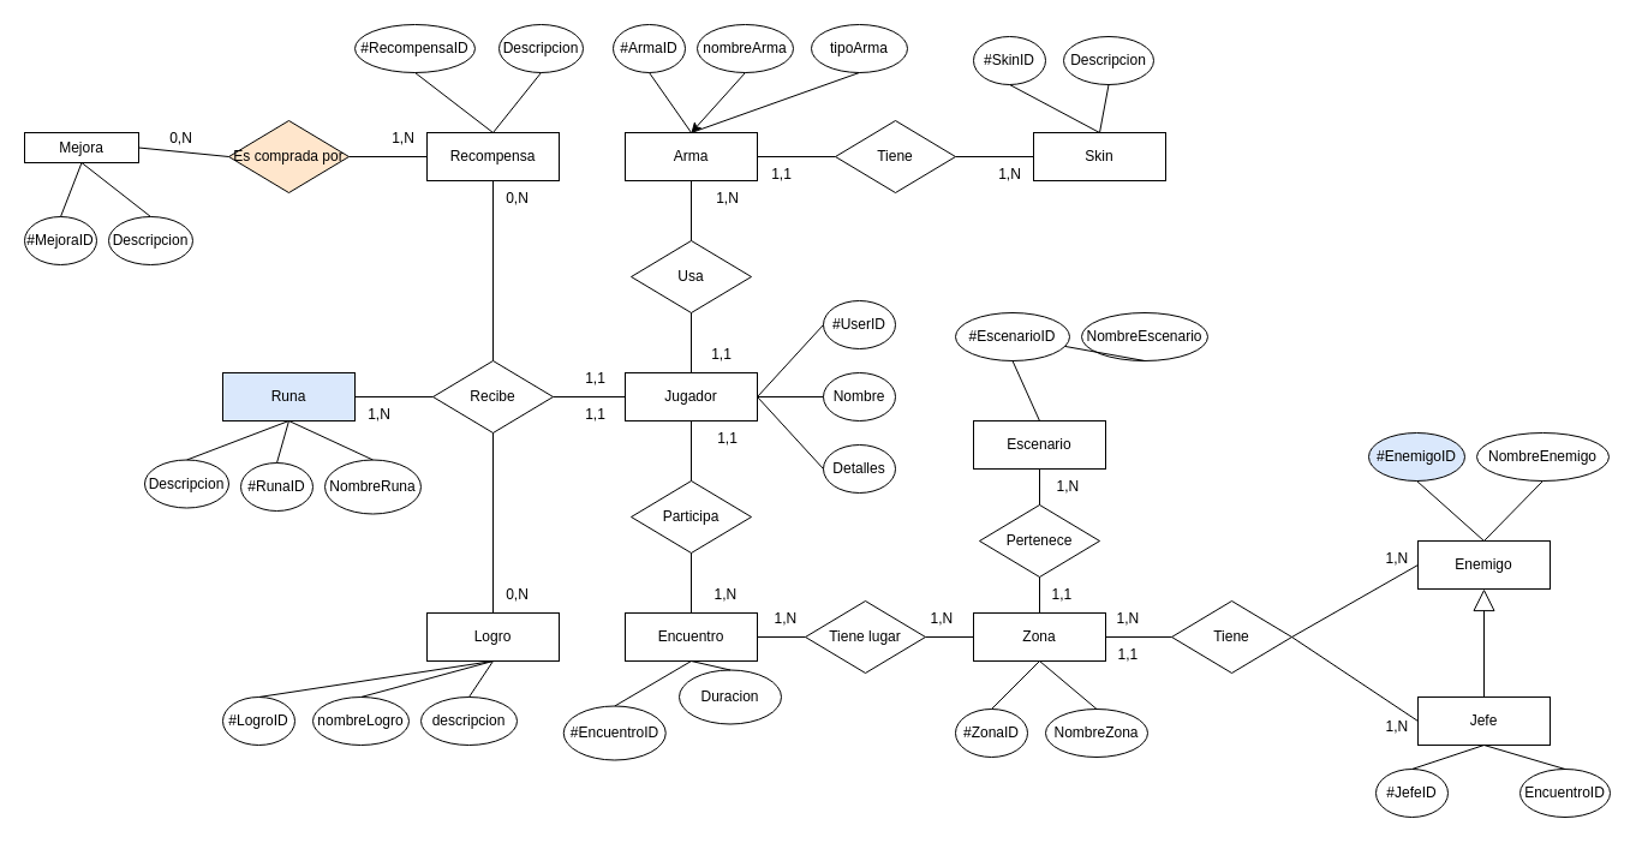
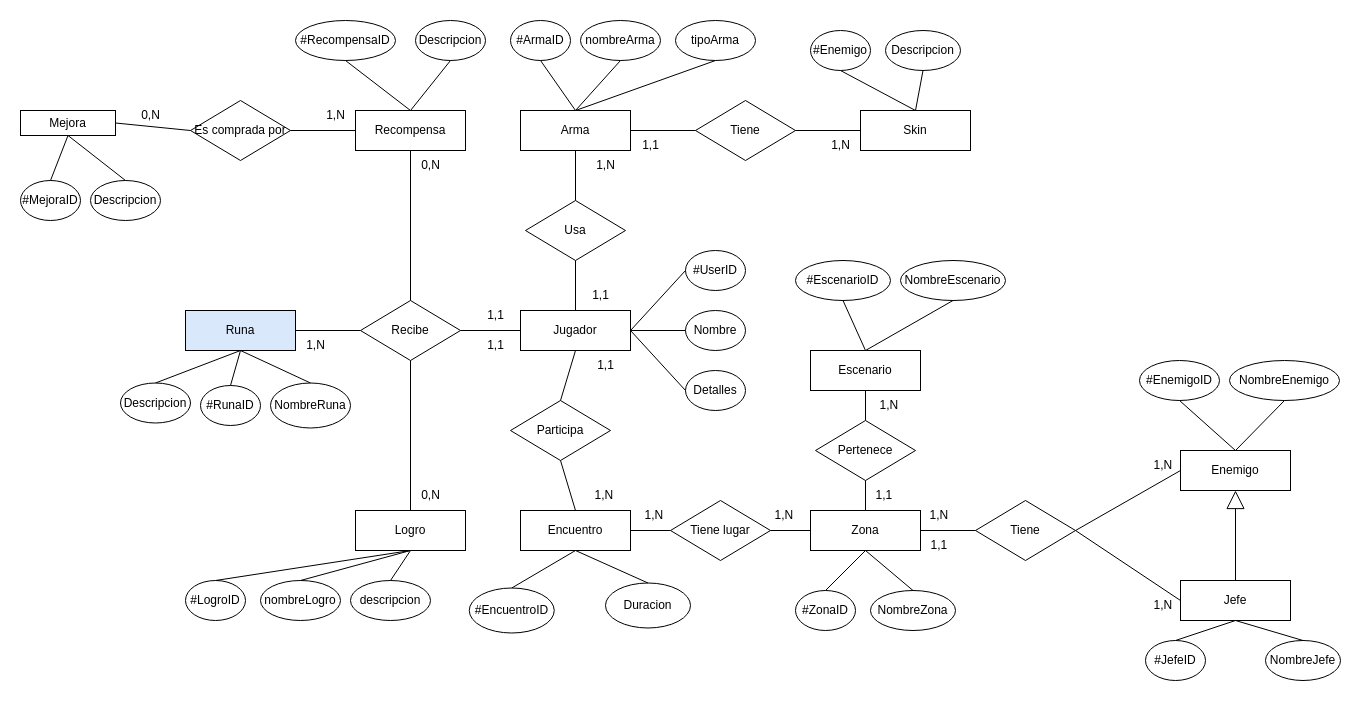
- <mxCell id="76" value="#SkinID" style="ellipse;whiteSpace=wrap;html=1;" parent="1" vertex="1"><mxGeometry x="810" y="30" width="60" height="40" as="geometry" /></mxCell>
+ <mxCell id="76" value="#Enemigo" style="ellipse;whiteSpace=wrap;html=1;" parent="1" vertex="1"><mxGeometry x="810" y="30" width="60" height="40" as="geometry" /></mxCell>
- <mxCell id="102" value="" style="endArrow=classic;html=1;rounded=0;exitX=0.5;exitY=1;exitDx=0;exitDy=0;entryX=0.5;entryY=0;entryDx=0;entryDy=0;" edge="1" parent="1" source="101" target="5"><mxGeometry width="50" height="50" relative="1" as="geometry"><mxPoint x="550" y="70" as="sourcePoint" /><mxPoint x="585" y="120" as="targetPoint" /></mxGeometry></mxCell>
+ <mxCell id="102" value="" style="endArrow=none;html=1;rounded=0;exitX=0.5;exitY=1;exitDx=0;exitDy=0;entryX=0.5;entryY=0;entryDx=0;entryDy=0;" edge="1" parent="1" source="101" target="5"><mxGeometry width="50" height="50" relative="1" as="geometry"><mxPoint x="550" y="70" as="sourcePoint" /><mxPoint x="585" y="120" as="targetPoint" /></mxGeometry></mxCell>
- <mxCell id="19" value="Es comprada por" style="rhombus;whiteSpace=wrap;html=1;fillColor=#ffe6cc;" parent="1" vertex="1"><mxGeometry x="190" y="100" width="100" height="60" as="geometry" /></mxCell>
+ <mxCell id="19" value="Es comprada por" style="rhombus;whiteSpace=wrap;html=1;" parent="1" vertex="1"><mxGeometry x="190" y="100" width="100" height="60" as="geometry" /></mxCell>
- <mxCell id="112" value="" style="endArrow=none;html=1;rounded=0;exitX=0.5;exitY=1;exitDx=0;exitDy=0;" edge="1" parent="1" source="111" target="71"><mxGeometry width="50" height="50" relative="1" as="geometry"><mxPoint x="853" y="310" as="sourcePoint" /><mxPoint x="875" y="360" as="targetPoint" /></mxGeometry></mxCell>
+ <mxCell id="112" value="" style="endArrow=none;html=1;rounded=0;exitX=0.5;exitY=1;exitDx=0;exitDy=0;entryX=0.5;entryY=0;entryDx=0;entryDy=0;" edge="1" parent="1" source="111" target="4"><mxGeometry width="50" height="50" relative="1" as="geometry"><mxPoint x="853" y="310" as="sourcePoint" /><mxPoint x="875" y="360" as="targetPoint" /></mxGeometry></mxCell>
- <mxCell id="73" value="#EnemigoID" style="ellipse;whiteSpace=wrap;html=1;fillColor=#dae8fc;" parent="1" vertex="1"><mxGeometry x="1139" y="360" width="80" height="40" as="geometry" /></mxCell>
+ <mxCell id="73" value="#EnemigoID" style="ellipse;whiteSpace=wrap;html=1;" parent="1" vertex="1"><mxGeometry x="1139" y="360" width="80" height="40" as="geometry" /></mxCell>
- <mxCell id="13" value="Participa" style="rhombus;whiteSpace=wrap;html=1;" parent="1" vertex="1"><mxGeometry x="525" y="400" width="100" height="60" as="geometry" /></mxCell>
+ <mxCell id="13" value="Participa" style="rhombus;whiteSpace=wrap;html=1;" parent="1" vertex="1"><mxGeometry x="510" y="400" width="100" height="60" as="geometry" /></mxCell>
- <mxCell id="91" value="Duracion" style="ellipse;whiteSpace=wrap;html=1;" vertex="1" parent="1"><mxGeometry x="565" y="557.5" width="85" height="45" as="geometry" /></mxCell>
+ <mxCell id="91" value="Duracion" style="ellipse;whiteSpace=wrap;html=1;" vertex="1" parent="1"><mxGeometry x="605" y="582.5" width="85" height="45" as="geometry" /></mxCell>
- <mxCell id="117" value="EncuentroID" style="ellipse;whiteSpace=wrap;html=1;" vertex="1" parent="1"><mxGeometry x="1265" y="640" width="75" height="40" as="geometry" /></mxCell>
+ <mxCell id="117" value="NombreJefe" style="ellipse;whiteSpace=wrap;html=1;" vertex="1" parent="1"><mxGeometry x="1265" y="640" width="75" height="40" as="geometry" /></mxCell>
